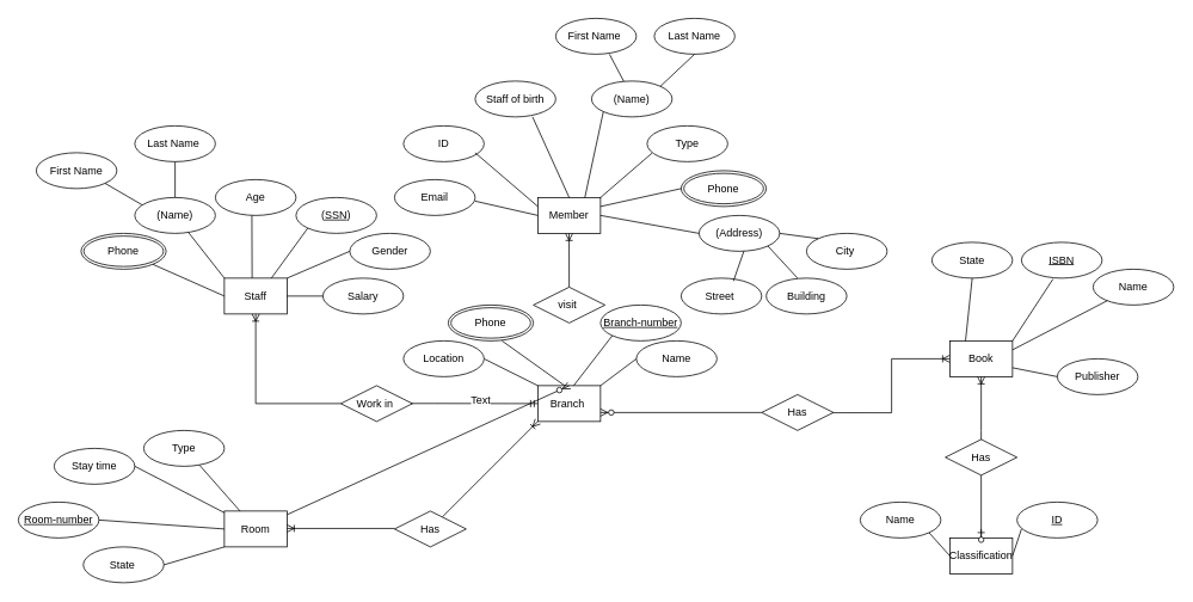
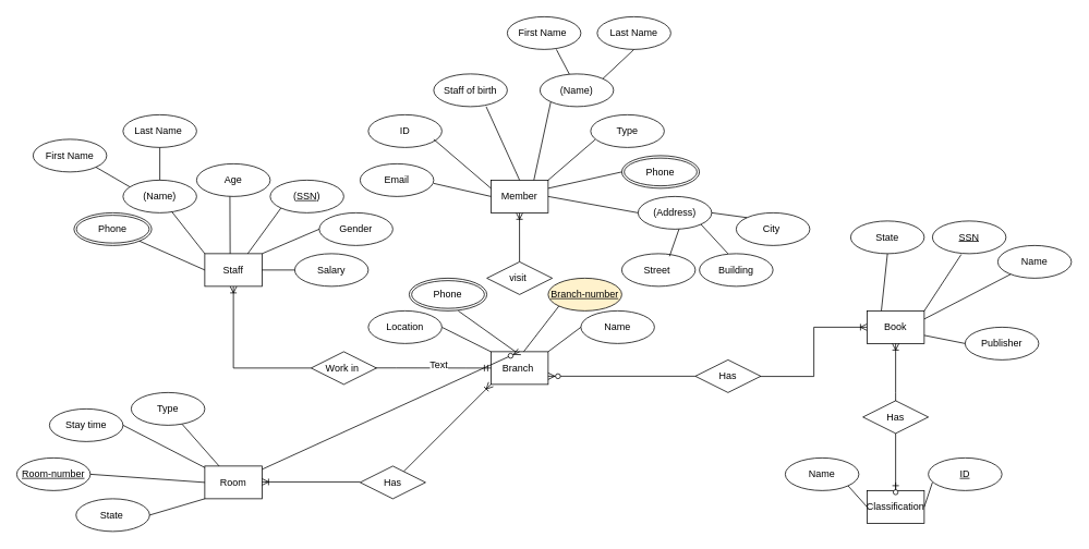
- <mxCell id="79" value="&lt;u&gt;ISBN&lt;/u&gt;" style="ellipse;whiteSpace=wrap;html=1;fontSize=12;" vertex="1" parent="1"><mxGeometry x="1140" y="270" width="90" height="40" as="geometry" /></mxCell>
+ <mxCell id="79" value="&lt;u&gt;SSN&lt;/u&gt;" style="ellipse;whiteSpace=wrap;html=1;fontSize=12;" vertex="1" parent="1"><mxGeometry x="1140" y="270" width="90" height="40" as="geometry" /></mxCell>
- <mxCell id="8" value="&lt;u&gt;Branch-number&lt;/u&gt;" style="ellipse;whiteSpace=wrap;html=1;fontSize=12;" vertex="1" parent="1"><mxGeometry x="670" y="340" width="90" height="40" as="geometry" /></mxCell>
+ <mxCell id="8" value="&lt;u&gt;Branch-number&lt;/u&gt;" style="ellipse;whiteSpace=wrap;html=1;fontSize=12;fillColor=#fff2cc;" vertex="1" parent="1"><mxGeometry x="670" y="340" width="90" height="40" as="geometry" /></mxCell>
